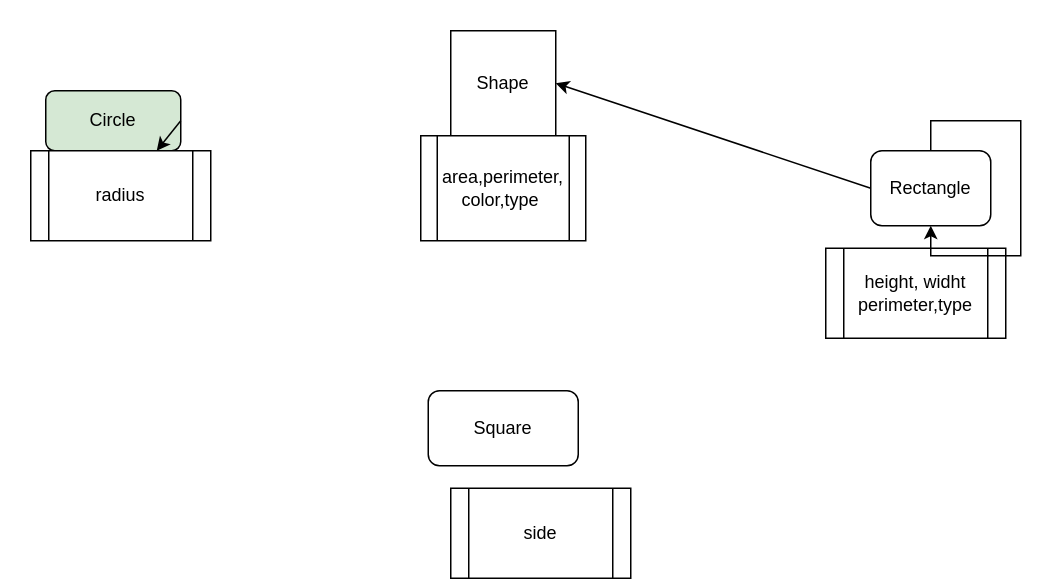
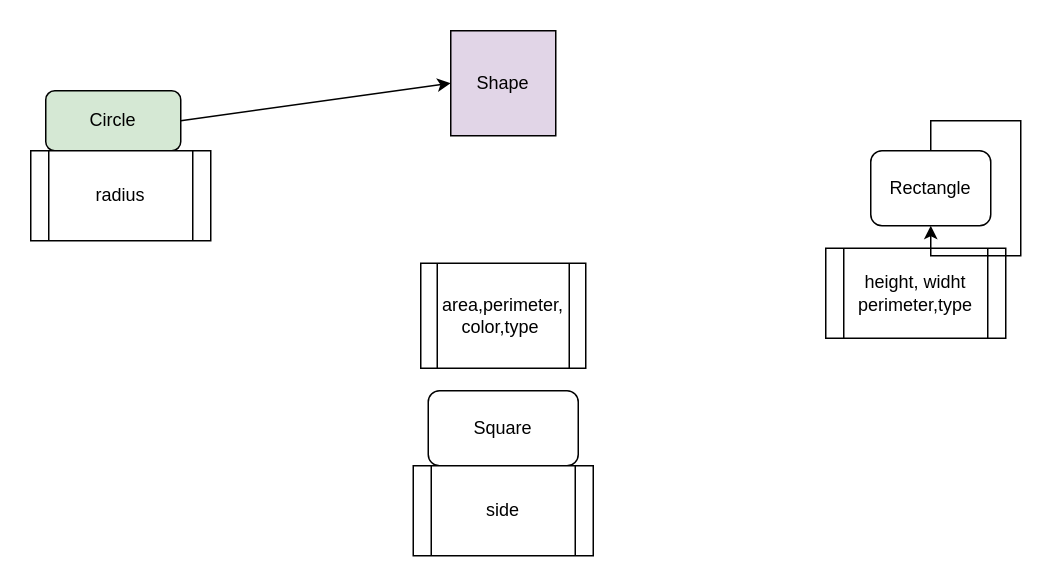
- <mxCell id="2" value="Shape" style="whiteSpace=wrap;html=1;aspect=fixed;" vertex="1" parent="1"><mxGeometry x="300" y="20" width="70" height="70" as="geometry" /></mxCell>
+ <mxCell id="2" value="Shape" style="whiteSpace=wrap;html=1;aspect=fixed;fillColor=#e1d5e7;" vertex="1" parent="1"><mxGeometry x="300" y="20" width="70" height="70" as="geometry" /></mxCell>
- <mxCell id="10" value="" style="endArrow=classic;html=1;rounded=0;exitX=1;exitY=0.5;exitDx=0;exitDy=0;" edge="1" parent="1" source="8" target="9"><mxGeometry width="50" height="50" relative="1" as="geometry"><mxPoint x="180" y="130" as="sourcePoint" /><mxPoint x="230" y="80" as="targetPoint" /></mxGeometry></mxCell>
+ <mxCell id="10" value="" style="endArrow=classic;html=1;rounded=0;exitX=1;exitY=0.5;exitDx=0;exitDy=0;entryX=0;entryY=0.5;entryDx=0;entryDy=0;" edge="1" parent="1" source="8" target="2"><mxGeometry width="50" height="50" relative="1" as="geometry"><mxPoint x="180" y="130" as="sourcePoint" /><mxPoint x="230" y="80" as="targetPoint" /></mxGeometry></mxCell>
- <mxCell id="11" value="" style="endArrow=classic;html=1;rounded=0;entryX=1;entryY=0.5;entryDx=0;entryDy=0;exitX=0;exitY=0.5;exitDx=0;exitDy=0;" edge="1" parent="1" source="4" target="2"><mxGeometry width="50" height="50" relative="1" as="geometry"><mxPoint x="420" y="110" as="sourcePoint" /><mxPoint x="470" y="60" as="targetPoint" /></mxGeometry></mxCell>
- <mxCell id="3" value="area,perimeter,&lt;br&gt;color,type&amp;nbsp;" style="shape=process;whiteSpace=wrap;html=1;backgroundOutline=1;" vertex="1" parent="1"><mxGeometry x="280" y="90" width="110" height="70" as="geometry" /></mxCell>
+ <mxCell id="3" value="area,perimeter,&lt;br&gt;color,type&amp;nbsp;" style="shape=process;whiteSpace=wrap;html=1;backgroundOutline=1;" vertex="1" parent="1"><mxGeometry x="280" y="175" width="110" height="70" as="geometry" /></mxCell>
- <mxCell id="7" value="side" style="shape=process;whiteSpace=wrap;html=1;backgroundOutline=1;" vertex="1" parent="1"><mxGeometry x="300" y="325" width="120" height="60" as="geometry" /></mxCell>
+ <mxCell id="7" value="side" style="shape=process;whiteSpace=wrap;html=1;backgroundOutline=1;" vertex="1" parent="1"><mxGeometry x="275" y="310" width="120" height="60" as="geometry" /></mxCell>
